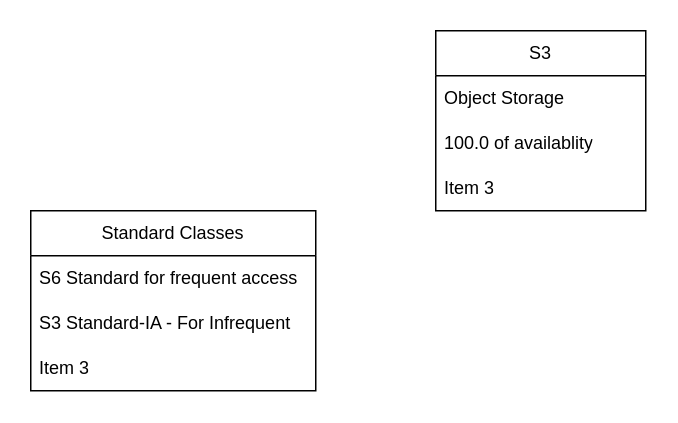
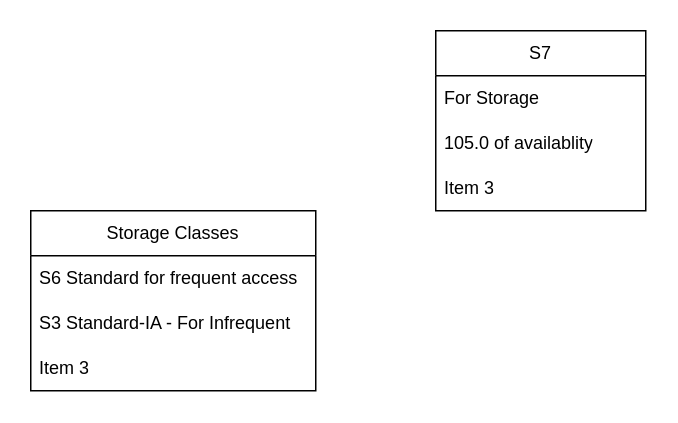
- <mxCell id="2" value="S3" style="swimlane;fontStyle=0;childLayout=stackLayout;horizontal=1;startSize=30;horizontalStack=0;resizeParent=1;resizeParentMax=0;resizeLast=0;collapsible=1;marginBottom=0;whiteSpace=wrap;html=1;" vertex="1" parent="1"><mxGeometry x="290" y="20" width="140" height="120" as="geometry" /></mxCell>
+ <mxCell id="2" value="S7" style="swimlane;fontStyle=0;childLayout=stackLayout;horizontal=1;startSize=30;horizontalStack=0;resizeParent=1;resizeParentMax=0;resizeLast=0;collapsible=1;marginBottom=0;whiteSpace=wrap;html=1;" vertex="1" parent="1"><mxGeometry x="290" y="20" width="140" height="120" as="geometry" /></mxCell>
- <mxCell id="3" value="Object Storage" style="text;strokeColor=none;fillColor=none;align=left;verticalAlign=middle;spacingLeft=4;spacingRight=4;overflow=hidden;points=[[0,0.5],[1,0.5]];portConstraint=eastwest;rotatable=0;whiteSpace=wrap;html=1;" vertex="1" parent="2"><mxGeometry y="30" width="140" height="30" as="geometry" /></mxCell>
+ <mxCell id="3" value="For Storage" style="text;strokeColor=none;fillColor=none;align=left;verticalAlign=middle;spacingLeft=4;spacingRight=4;overflow=hidden;points=[[0,0.5],[1,0.5]];portConstraint=eastwest;rotatable=0;whiteSpace=wrap;html=1;" vertex="1" parent="2"><mxGeometry y="30" width="140" height="30" as="geometry" /></mxCell>
- <mxCell id="4" value="100.0 of availablity" style="text;strokeColor=none;fillColor=none;align=left;verticalAlign=middle;spacingLeft=4;spacingRight=4;overflow=hidden;points=[[0,0.5],[1,0.5]];portConstraint=eastwest;rotatable=0;whiteSpace=wrap;html=1;" vertex="1" parent="2"><mxGeometry y="60" width="140" height="30" as="geometry" /></mxCell>
+ <mxCell id="4" value="105.0 of availablity" style="text;strokeColor=none;fillColor=none;align=left;verticalAlign=middle;spacingLeft=4;spacingRight=4;overflow=hidden;points=[[0,0.5],[1,0.5]];portConstraint=eastwest;rotatable=0;whiteSpace=wrap;html=1;" vertex="1" parent="2"><mxGeometry y="60" width="140" height="30" as="geometry" /></mxCell>
- <mxCell id="6" value="Standard Classes" style="swimlane;fontStyle=0;childLayout=stackLayout;horizontal=1;startSize=30;horizontalStack=0;resizeParent=1;resizeParentMax=0;resizeLast=0;collapsible=1;marginBottom=0;whiteSpace=wrap;html=1;" vertex="1" parent="1"><mxGeometry x="20" y="140" width="190" height="120" as="geometry" /></mxCell>
+ <mxCell id="6" value="Storage Classes" style="swimlane;fontStyle=0;childLayout=stackLayout;horizontal=1;startSize=30;horizontalStack=0;resizeParent=1;resizeParentMax=0;resizeLast=0;collapsible=1;marginBottom=0;whiteSpace=wrap;html=1;" vertex="1" parent="1"><mxGeometry x="20" y="140" width="190" height="120" as="geometry" /></mxCell>
